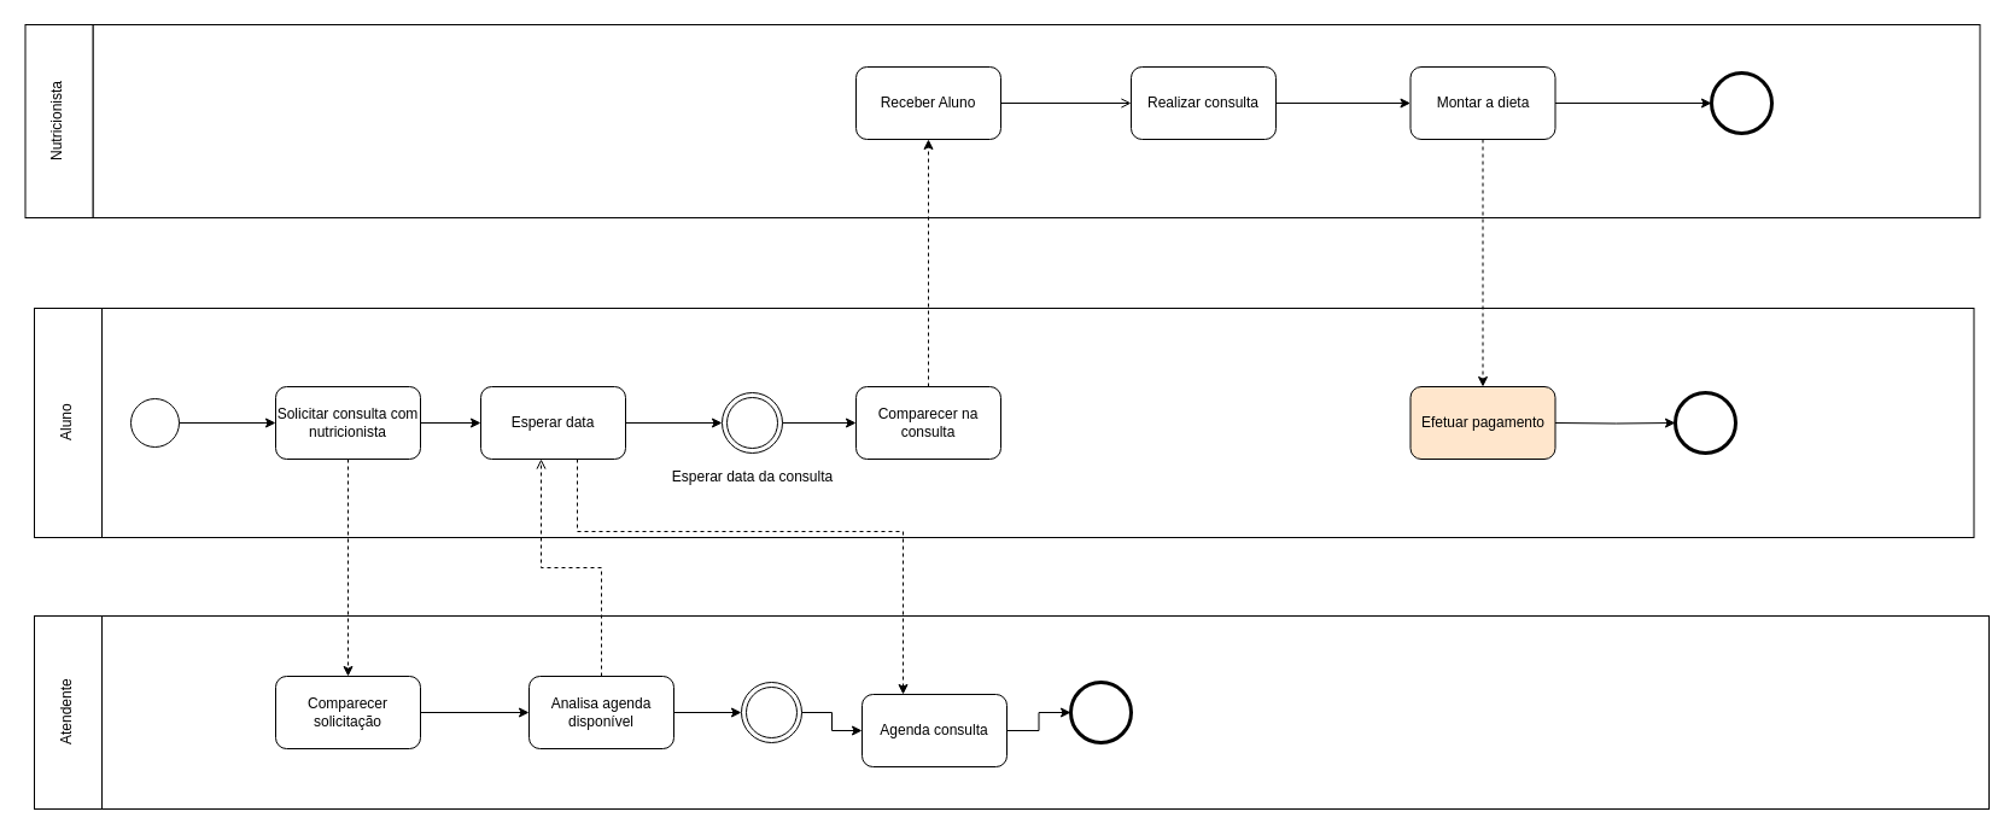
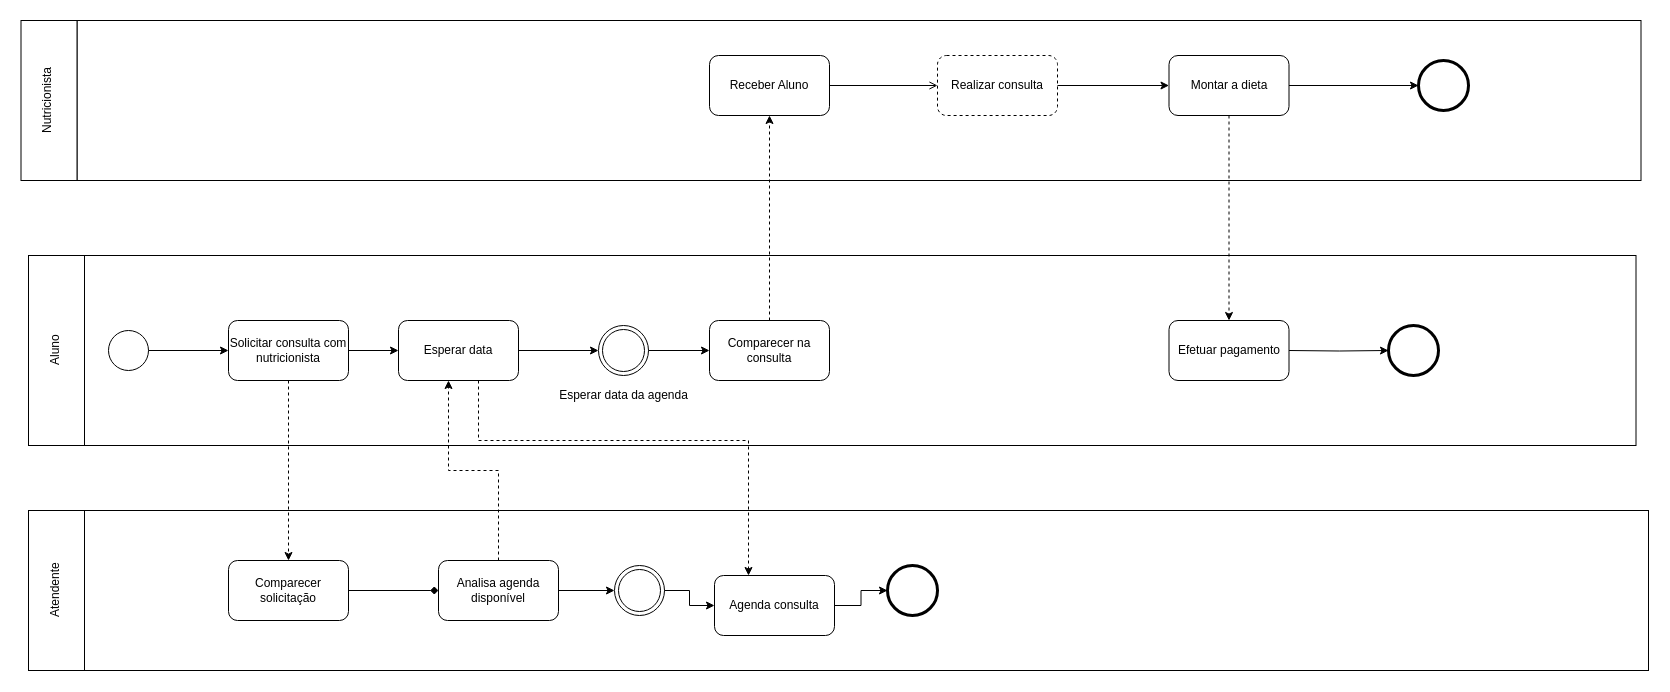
- <mxCell id="30" value="Realizar consulta" style="whiteSpace=wrap;html=1;rounded=1;" vertex="1" parent="1"><mxGeometry x="937" y="55" width="120" height="60" as="geometry" /></mxCell>
+ <mxCell id="30" value="Realizar consulta" style="whiteSpace=wrap;html=1;rounded=1;dashed=1;" vertex="1" parent="1"><mxGeometry x="937" y="55" width="120" height="60" as="geometry" /></mxCell>
- <mxCell id="40" value="Efetuar pagamento" style="whiteSpace=wrap;html=1;rounded=1;fillColor=#ffe6cc;" vertex="1" parent="1"><mxGeometry x="1168.5" y="320" width="120" height="60" as="geometry" /></mxCell>
+ <mxCell id="40" value="Efetuar pagamento" style="whiteSpace=wrap;html=1;rounded=1;" vertex="1" parent="1"><mxGeometry x="1168.5" y="320" width="120" height="60" as="geometry" /></mxCell>
- <mxCell id="18" style="edgeStyle=orthogonalEdgeStyle;rounded=0;orthogonalLoop=1;jettySize=auto;html=1;dashed=1;endArrow=open;" edge="1" parent="1" source="19" target="38"><mxGeometry relative="1" as="geometry"><Array as="points"><mxPoint x="498" y="470" /><mxPoint x="448" y="470" /></Array></mxGeometry></mxCell>
+ <mxCell id="18" style="edgeStyle=orthogonalEdgeStyle;rounded=0;orthogonalLoop=1;jettySize=auto;html=1;dashed=1;" edge="1" parent="1" source="19" target="38"><mxGeometry relative="1" as="geometry"><Array as="points"><mxPoint x="498" y="470" /><mxPoint x="448" y="470" /></Array></mxGeometry></mxCell>
- <mxCell id="27" value="Esperar data da consulta" style="text;html=1;align=center;verticalAlign=middle;resizable=0;points=[];autosize=1;strokeColor=none;fillColor=none;" vertex="1" parent="1"><mxGeometry x="543" y="380" width="160" height="30" as="geometry" /></mxCell>
+ <mxCell id="27" value="Esperar data da agenda" style="text;html=1;align=center;verticalAlign=middle;resizable=0;points=[];autosize=1;strokeColor=none;fillColor=none;" vertex="1" parent="1"><mxGeometry x="543" y="380" width="160" height="30" as="geometry" /></mxCell>
- <mxCell id="20" value="" style="edgeStyle=orthogonalEdgeStyle;rounded=0;orthogonalLoop=1;jettySize=auto;html=1;" edge="1" parent="1" source="16" target="19"><mxGeometry relative="1" as="geometry" /></mxCell>
+ <mxCell id="20" value="" style="edgeStyle=orthogonalEdgeStyle;rounded=0;orthogonalLoop=1;jettySize=auto;html=1;endArrow=diamond;" edge="1" parent="1" source="16" target="19"><mxGeometry relative="1" as="geometry" /></mxCell>
